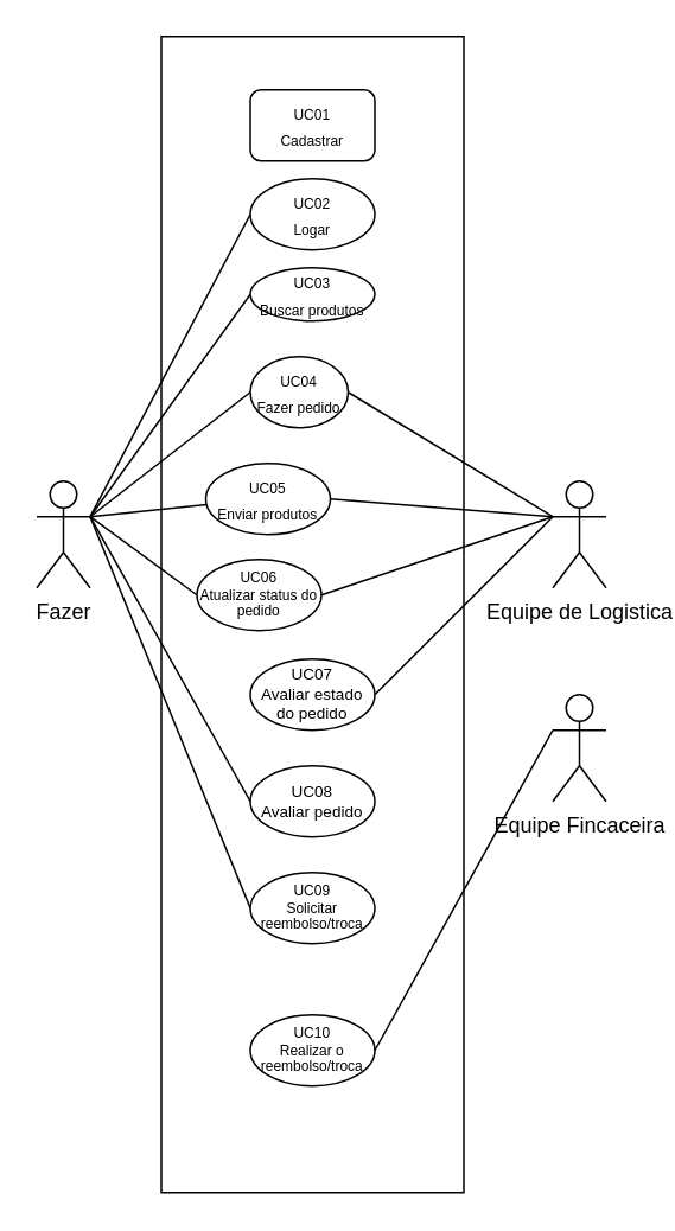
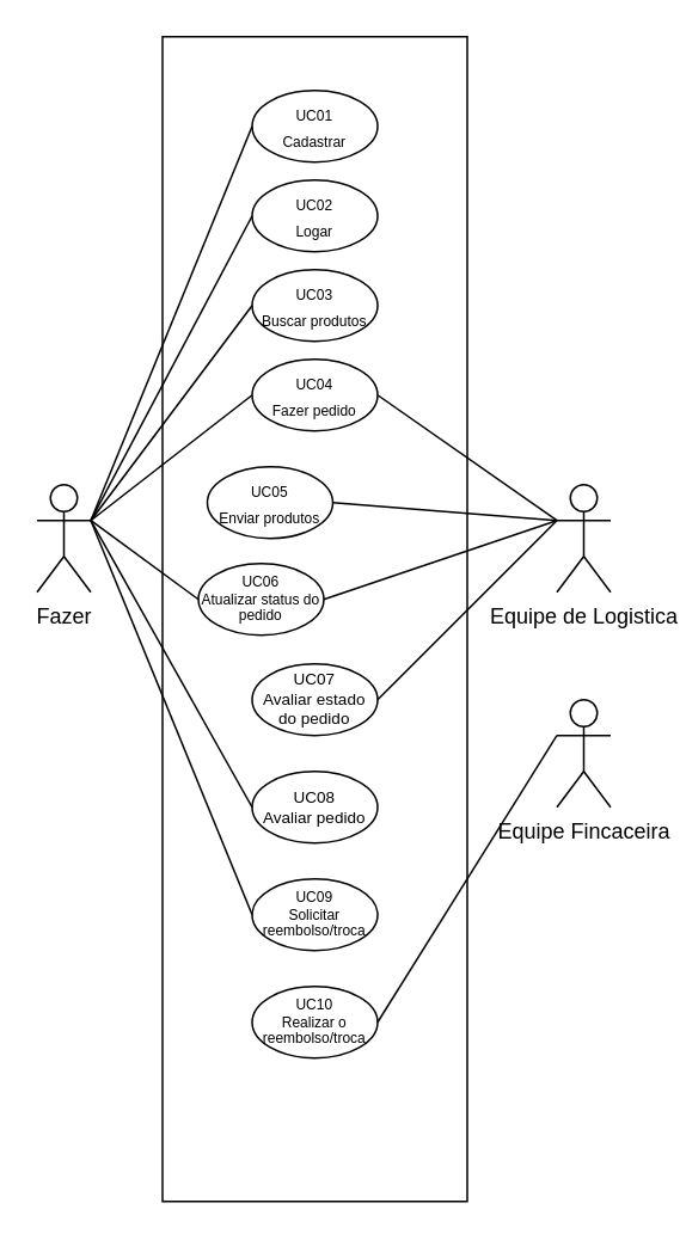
- <mxCell id="4" value="&lt;div&gt;&lt;span style=&quot;font-size: 8px;&quot;&gt;UC01&lt;/span&gt;&lt;/div&gt;&lt;font style=&quot;font-size: 8px;&quot;&gt;Cadastrar&lt;/font&gt;" style="whiteSpace=wrap;html=1;rounded=1;" vertex="1" parent="1"><mxGeometry x="140" y="50" width="70" height="40" as="geometry" /></mxCell>
+ <mxCell id="4" value="&lt;div&gt;&lt;span style=&quot;font-size: 8px;&quot;&gt;UC01&lt;/span&gt;&lt;/div&gt;&lt;font style=&quot;font-size: 8px;&quot;&gt;Cadastrar&lt;/font&gt;" style="ellipse;whiteSpace=wrap;html=1;" vertex="1" parent="1"><mxGeometry x="140" y="50" width="70" height="40" as="geometry" /></mxCell>
- <mxCell id="6" value="&lt;div&gt;&lt;font style=&quot;font-size: 8px;&quot;&gt;UC03&lt;/font&gt;&lt;/div&gt;&lt;span style=&quot;font-size: 8px;&quot;&gt;Buscar produtos&lt;/span&gt;" style="ellipse;whiteSpace=wrap;html=1;" vertex="1" parent="1"><mxGeometry x="140" y="150" width="70" height="30" as="geometry" /></mxCell>
+ <mxCell id="6" value="&lt;div&gt;&lt;font style=&quot;font-size: 8px;&quot;&gt;UC03&lt;/font&gt;&lt;/div&gt;&lt;span style=&quot;font-size: 8px;&quot;&gt;Buscar produtos&lt;/span&gt;" style="ellipse;whiteSpace=wrap;html=1;" vertex="1" parent="1"><mxGeometry x="140" y="150" width="70" height="40" as="geometry" /></mxCell>
- <mxCell id="7" value="&lt;div&gt;&lt;span style=&quot;font-size: 8px;&quot;&gt;UC04&lt;/span&gt;&lt;/div&gt;&lt;font style=&quot;font-size: 8px;&quot;&gt;Fazer pedido&lt;/font&gt;" style="ellipse;whiteSpace=wrap;html=1;" vertex="1" parent="1"><mxGeometry x="140" y="200" width="55" height="40" as="geometry" /></mxCell>
+ <mxCell id="7" value="&lt;div&gt;&lt;span style=&quot;font-size: 8px;&quot;&gt;UC04&lt;/span&gt;&lt;/div&gt;&lt;font style=&quot;font-size: 8px;&quot;&gt;Fazer pedido&lt;/font&gt;" style="ellipse;whiteSpace=wrap;html=1;" vertex="1" parent="1"><mxGeometry x="140" y="200" width="70" height="40" as="geometry" /></mxCell>
- <mxCell id="8" value="" style="endArrow=none;html=1;rounded=0;endFill=0;exitX=1;exitY=0.333;exitDx=0;exitDy=0;exitPerimeter=0;" edge="1" parent="1" source="3" target="14"><mxGeometry width="50" height="50" relative="1" as="geometry"><mxPoint x="60" y="150" as="sourcePoint" /><mxPoint x="140" y="100" as="targetPoint" /></mxGeometry></mxCell>
+ <mxCell id="8" value="" style="endArrow=none;html=1;rounded=0;endFill=0;entryX=0;entryY=0.5;entryDx=0;entryDy=0;exitX=1;exitY=0.333;exitDx=0;exitDy=0;exitPerimeter=0;" edge="1" parent="1" source="3" target="4"><mxGeometry width="50" height="50" relative="1" as="geometry"><mxPoint x="60" y="150" as="sourcePoint" /><mxPoint x="140" y="100" as="targetPoint" /></mxGeometry></mxCell>
- <mxCell id="25" value="&lt;div style=&quot;font-size: 8px;&quot;&gt;UC10&lt;/div&gt;Realizar o reembolso/troca" style="ellipse;whiteSpace=wrap;html=1;fontSize=8;" vertex="1" parent="1"><mxGeometry x="140" y="570" width="70" height="40" as="geometry" /></mxCell>
+ <mxCell id="25" value="&lt;div style=&quot;font-size: 8px;&quot;&gt;UC10&lt;/div&gt;Realizar o reembolso/troca" style="ellipse;whiteSpace=wrap;html=1;fontSize=8;" vertex="1" parent="1"><mxGeometry x="140" y="550" width="70" height="40" as="geometry" /></mxCell>
